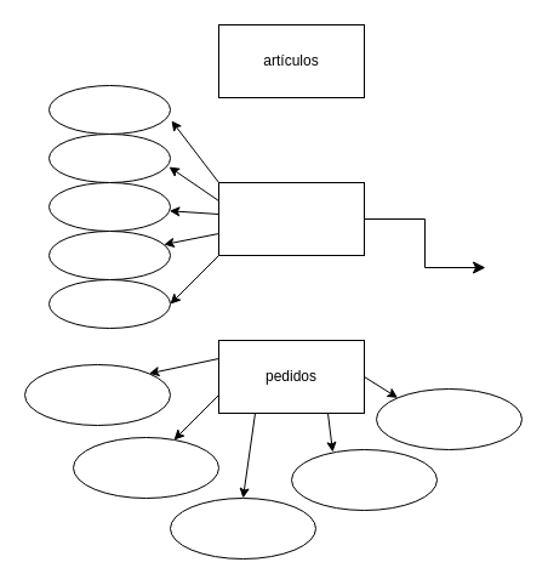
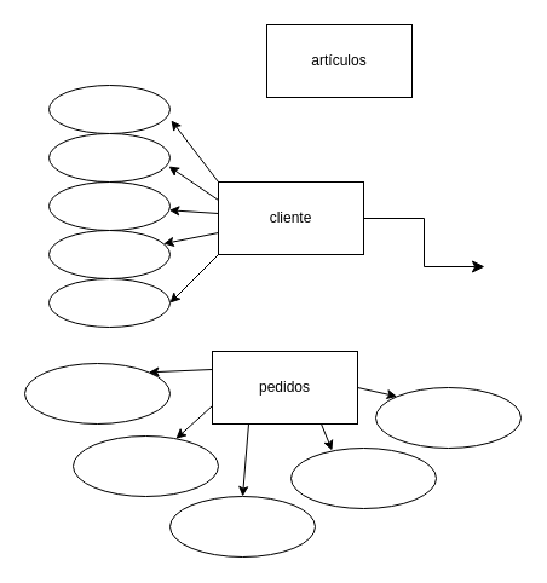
- <mxCell id="12" value="artículos" style="rounded=0;whiteSpace=wrap;html=1;" vertex="1" parent="1"><mxGeometry x="180" y="20" width="120" height="60" as="geometry" /></mxCell>
+ <mxCell id="12" value="artículos" style="rounded=0;whiteSpace=wrap;html=1;" vertex="1" parent="1"><mxGeometry x="220" y="20" width="120" height="60" as="geometry" /></mxCell>
+ <mxCell id="6" value="cliente" style="text;strokeColor=none;align=center;fillColor=none;html=1;verticalAlign=middle;whiteSpace=wrap;rounded=0;" vertex="1" parent="1"><mxGeometry x="210" y="165" width="60" height="30" as="geometry" /></mxCell>
- <mxCell id="11" value="pedidos" style="rounded=0;whiteSpace=wrap;html=1;" vertex="1" parent="1"><mxGeometry x="180" y="280" width="120" height="60" as="geometry" /></mxCell>
+ <mxCell id="11" value="pedidos" style="rounded=0;whiteSpace=wrap;html=1;" vertex="1" parent="1"><mxGeometry x="175" y="290" width="120" height="60" as="geometry" /></mxCell>
